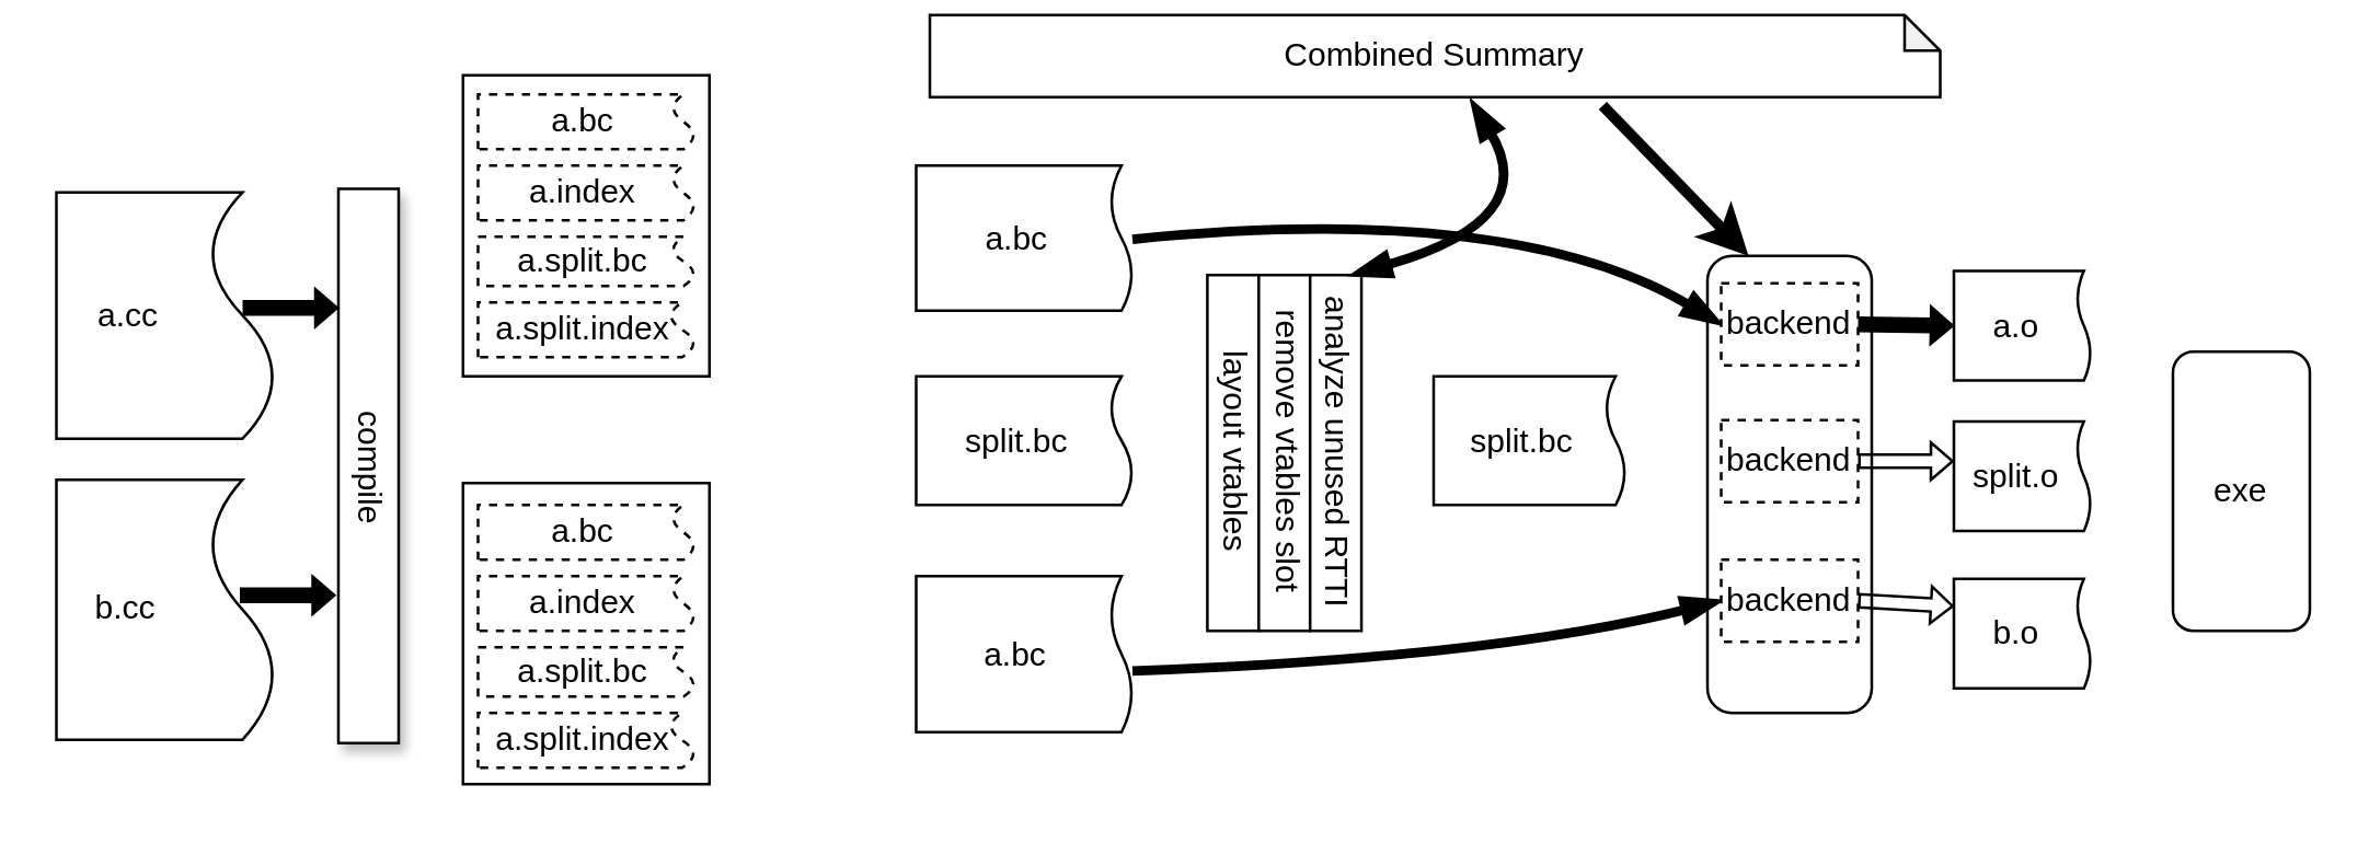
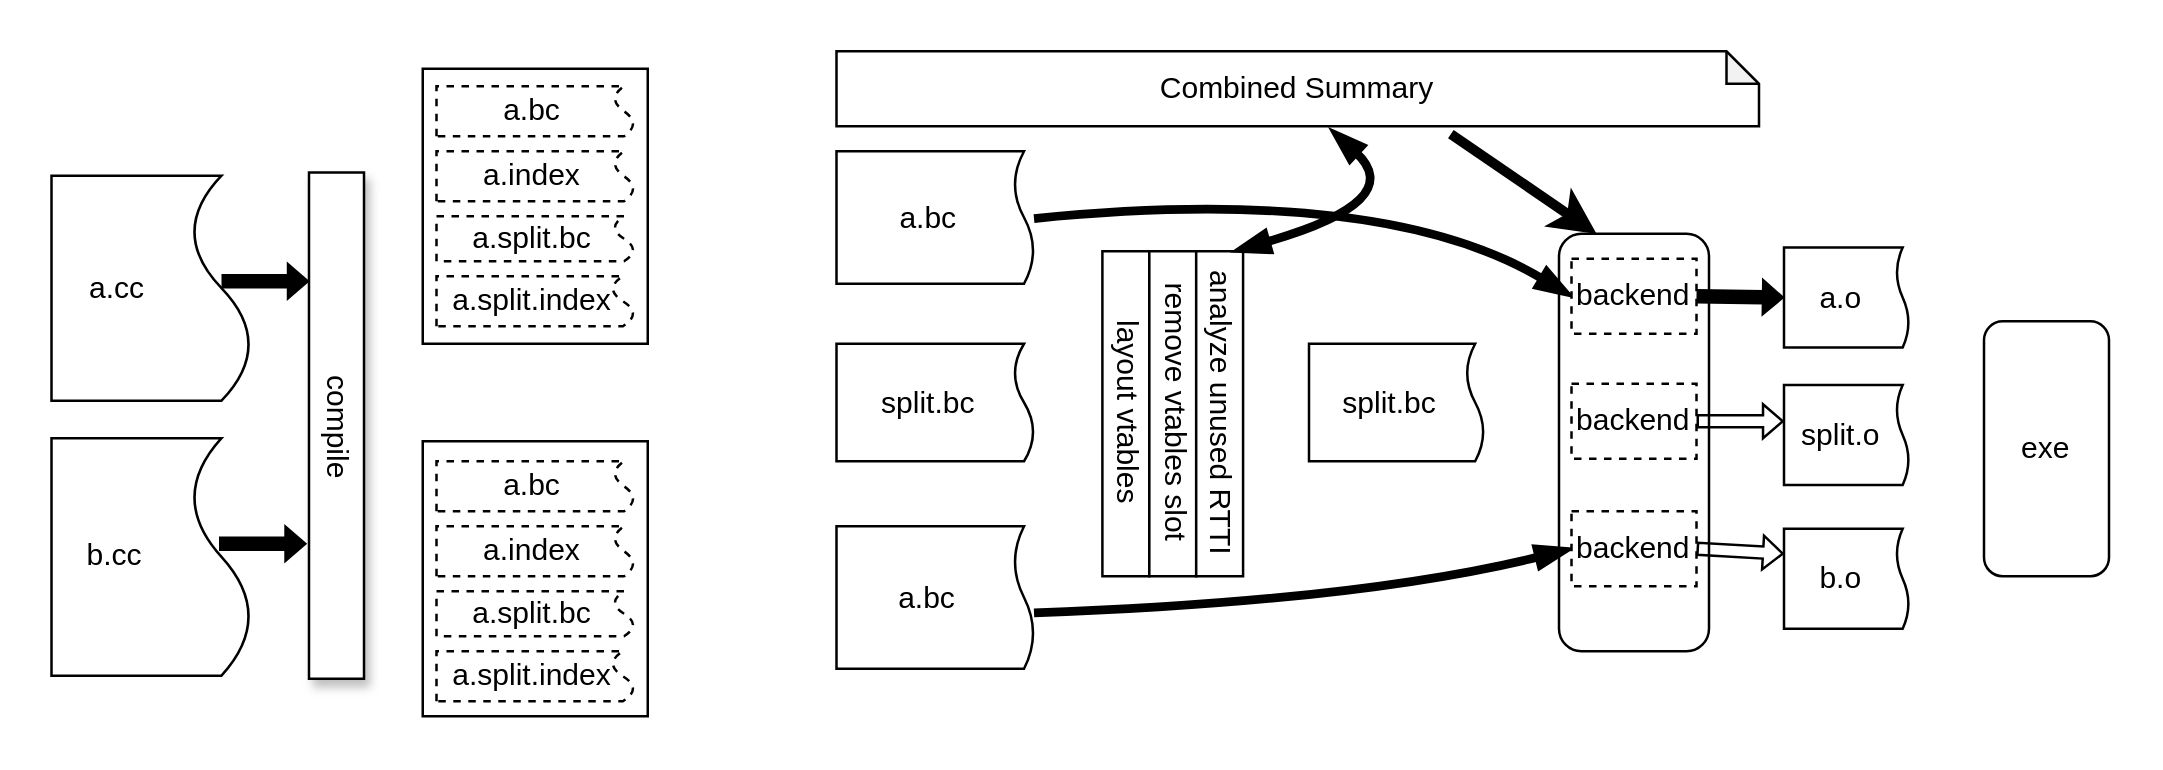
- <mxCell id="17" value="Combined Summary" style="shape=note;whiteSpace=wrap;html=1;backgroundOutline=1;darkOpacity=0.05;size=13;" vertex="1" parent="1"><mxGeometry x="339" y="5" width="369" height="30" as="geometry" /></mxCell>
+ <mxCell id="17" value="Combined Summary" style="shape=note;whiteSpace=wrap;html=1;backgroundOutline=1;darkOpacity=0.05;size=13;" vertex="1" parent="1"><mxGeometry x="334" y="20" width="369" height="30" as="geometry" /></mxCell>
